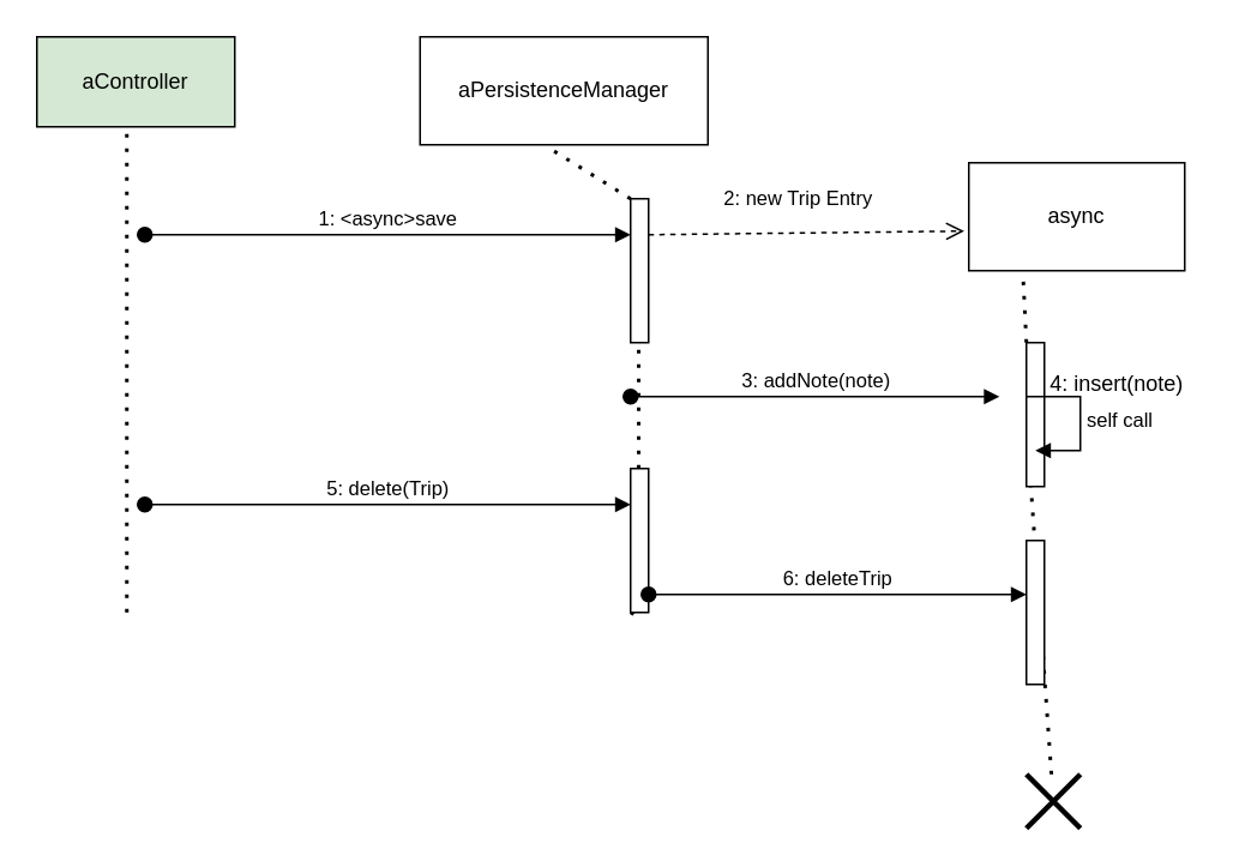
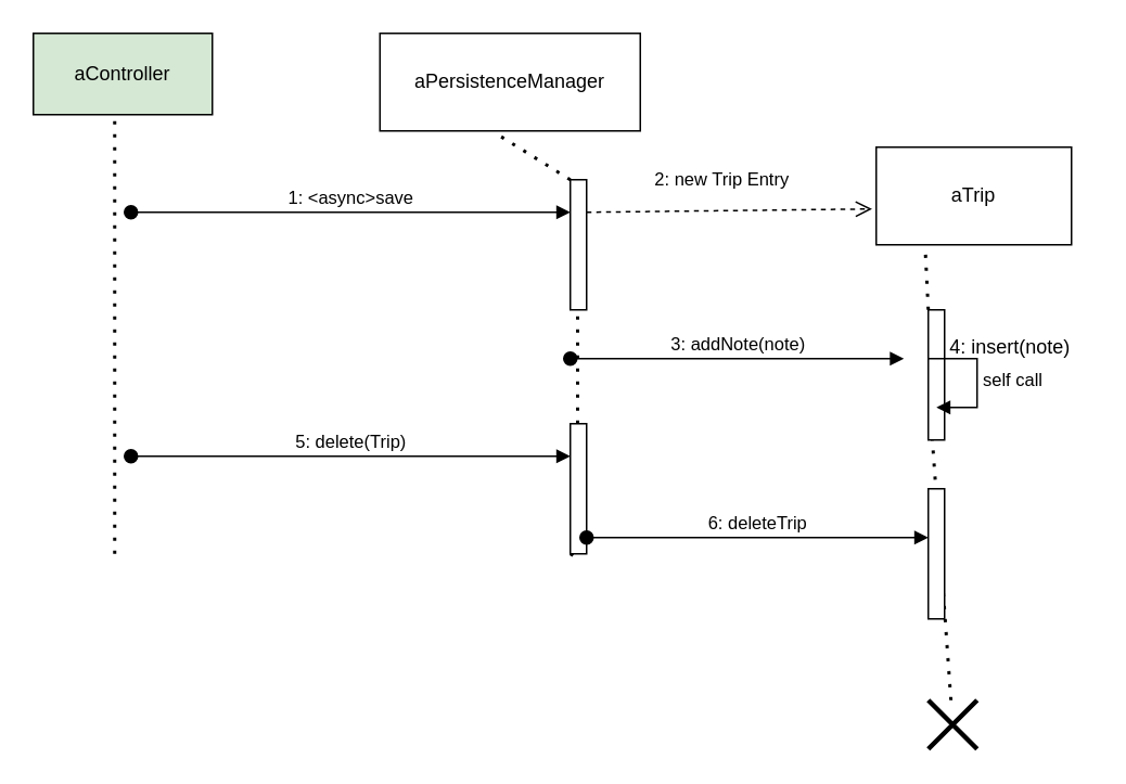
- <mxCell id="3" value="async" style="rounded=0;whiteSpace=wrap;html=1;" vertex="1" parent="1"><mxGeometry x="538" y="90" width="120" height="60" as="geometry" /></mxCell>
+ <mxCell id="3" value="aTrip" style="rounded=0;whiteSpace=wrap;html=1;" vertex="1" parent="1"><mxGeometry x="538" y="90" width="120" height="60" as="geometry" /></mxCell>
